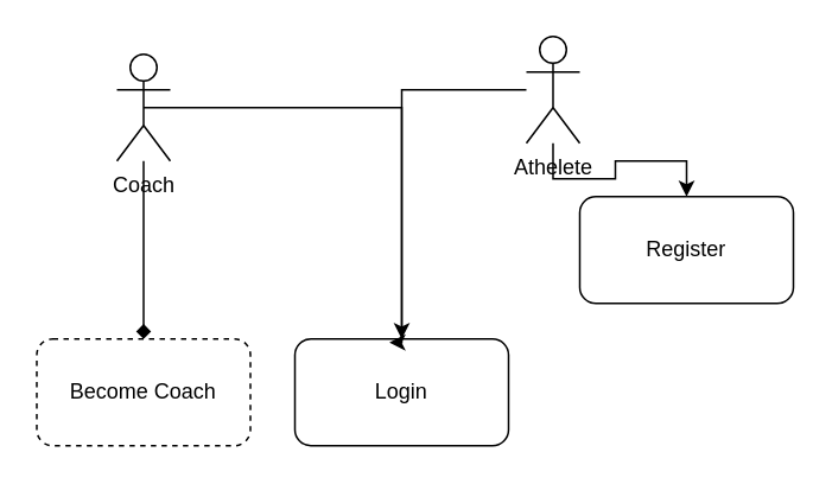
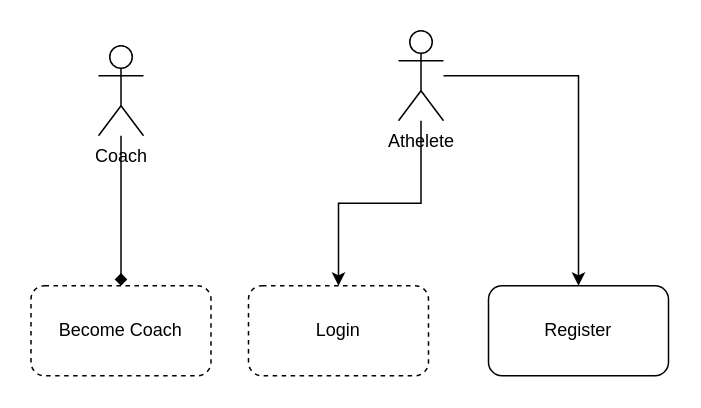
- <mxCell id="9" value="Athelete&lt;br&gt;" style="shape=umlActor;verticalLabelPosition=bottom;verticalAlign=top;html=1;outlineConnect=0;" vertex="1" parent="1"><mxGeometry x="295" y="20" width="30" height="60" as="geometry" /></mxCell>
+ <mxCell id="9" value="Athelete&lt;br&gt;" style="shape=umlActor;verticalLabelPosition=bottom;verticalAlign=top;html=1;outlineConnect=0;" vertex="1" parent="1"><mxGeometry x="265" y="20" width="30" height="60" as="geometry" /></mxCell>
- <mxCell id="4" style="edgeStyle=orthogonalEdgeStyle;rounded=0;orthogonalLoop=1;jettySize=auto;html=1;exitX=0.5;exitY=0.5;exitDx=0;exitDy=0;exitPerimeter=0;entryX=0.442;entryY=0.033;entryDx=0;entryDy=0;entryPerimeter=0;" edge="1" parent="1" source="6" target="2"><mxGeometry relative="1" as="geometry"><Array as="points"><mxPoint x="225" y="60" /><mxPoint x="225" y="192" /></Array></mxGeometry></mxCell>
- <mxCell id="3" value="Register" style="rounded=1;whiteSpace=wrap;html=1;" vertex="1" parent="1"><mxGeometry x="325" y="110" width="120" height="60" as="geometry" /></mxCell>
+ <mxCell id="3" value="Register" style="rounded=1;whiteSpace=wrap;html=1;" vertex="1" parent="1"><mxGeometry x="325" y="190" width="120" height="60" as="geometry" /></mxCell>
- <mxCell id="2" value="Login" style="rounded=1;whiteSpace=wrap;html=1;" vertex="1" parent="1"><mxGeometry x="165" y="190" width="120" height="60" as="geometry" /></mxCell>
+ <mxCell id="2" value="Login" style="rounded=1;whiteSpace=wrap;html=1;dashed=1;" vertex="1" parent="1"><mxGeometry x="165" y="190" width="120" height="60" as="geometry" /></mxCell>
